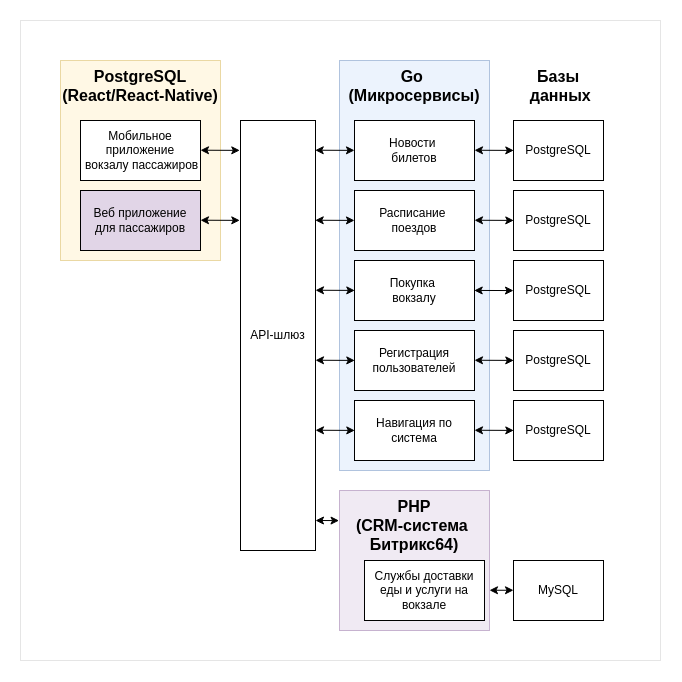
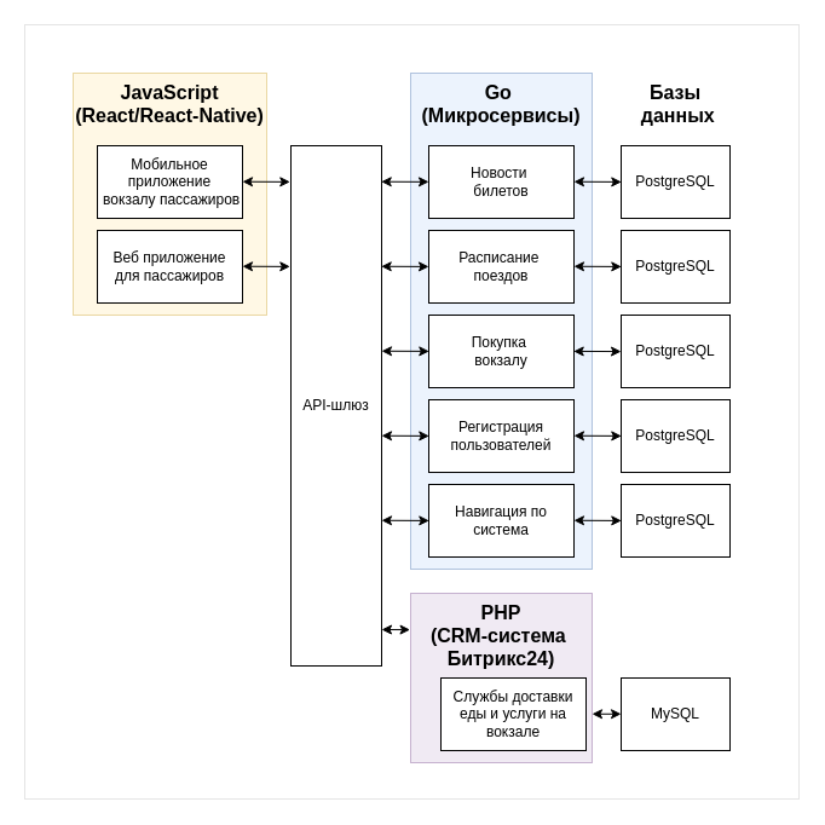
- <mxCell id="3" value="&lt;div&gt;&lt;font style=&quot;font-size: 16px;&quot;&gt;&lt;b&gt;PostgreSQL&lt;/b&gt;&lt;/font&gt;&lt;/div&gt;&lt;div&gt;&lt;font style=&quot;font-size: 16px;&quot;&gt;&lt;b style=&quot;background-color: transparent; color: light-dark(rgb(0, 0, 0), rgb(255, 255, 255));&quot;&gt;&lt;font style=&quot;&quot;&gt;(&lt;/font&gt;&lt;/b&gt;&lt;b style=&quot;color: light-dark(rgb(0, 0, 0), rgb(255, 255, 255)); background-color: transparent;&quot;&gt;&lt;font style=&quot;&quot;&gt;React/React-Native&lt;/font&gt;&lt;/b&gt;&lt;b style=&quot;background-color: transparent; color: light-dark(rgb(0, 0, 0), rgb(255, 255, 255));&quot;&gt;&lt;font style=&quot;&quot;&gt;)&lt;/font&gt;&lt;/b&gt;&lt;/font&gt;&lt;/div&gt;" style="rounded=0;whiteSpace=wrap;html=1;fillColor=#fff2cc;strokeColor=#d6b656;verticalAlign=top;horizontal=1;opacity=50;" parent="1" vertex="1"><mxGeometry x="60" y="60" width="160" height="200" as="geometry" /></mxCell>
+ <mxCell id="3" value="&lt;div&gt;&lt;font style=&quot;font-size: 16px;&quot;&gt;&lt;b&gt;JavaScript&lt;/b&gt;&lt;/font&gt;&lt;/div&gt;&lt;div&gt;&lt;font style=&quot;font-size: 16px;&quot;&gt;&lt;b style=&quot;background-color: transparent; color: light-dark(rgb(0, 0, 0), rgb(255, 255, 255));&quot;&gt;&lt;font style=&quot;&quot;&gt;(&lt;/font&gt;&lt;/b&gt;&lt;b style=&quot;color: light-dark(rgb(0, 0, 0), rgb(255, 255, 255)); background-color: transparent;&quot;&gt;&lt;font style=&quot;&quot;&gt;React/React-Native&lt;/font&gt;&lt;/b&gt;&lt;b style=&quot;background-color: transparent; color: light-dark(rgb(0, 0, 0), rgb(255, 255, 255));&quot;&gt;&lt;font style=&quot;&quot;&gt;)&lt;/font&gt;&lt;/b&gt;&lt;/font&gt;&lt;/div&gt;" style="rounded=0;whiteSpace=wrap;html=1;fillColor=#fff2cc;strokeColor=#d6b656;verticalAlign=top;horizontal=1;opacity=50;" parent="1" vertex="1"><mxGeometry x="60" y="60" width="160" height="200" as="geometry" /></mxCell>
- <mxCell id="12" value="Веб приложение&lt;div&gt;&lt;span style=&quot;background-color: transparent; color: light-dark(rgb(0, 0, 0), rgb(255, 255, 255));&quot;&gt;для пассажиров&lt;/span&gt;&lt;/div&gt;" style="rounded=0;whiteSpace=wrap;html=1;fillColor=#e1d5e7;" parent="1" vertex="1"><mxGeometry x="80" y="190" width="120" height="60" as="geometry" /></mxCell>
+ <mxCell id="12" value="Веб приложение&lt;div&gt;&lt;span style=&quot;background-color: transparent; color: light-dark(rgb(0, 0, 0), rgb(255, 255, 255));&quot;&gt;для пассажиров&lt;/span&gt;&lt;/div&gt;" style="rounded=0;whiteSpace=wrap;html=1;" parent="1" vertex="1"><mxGeometry x="80" y="190" width="120" height="60" as="geometry" /></mxCell>
- <mxCell id="5" value="&lt;span style=&quot;font-size: 16px;&quot;&gt;&lt;b&gt;PHP&lt;/b&gt;&lt;/span&gt;&lt;div&gt;&lt;span style=&quot;font-size: 16px;&quot;&gt;&lt;b&gt;(CRM-система&amp;nbsp;&lt;/b&gt;&lt;/span&gt;&lt;/div&gt;&lt;div&gt;&lt;span style=&quot;font-size: 16px;&quot;&gt;&lt;b&gt;Битрикс64)&lt;/b&gt;&lt;/span&gt;&lt;/div&gt;" style="rounded=0;whiteSpace=wrap;html=1;fillColor=#e1d5e7;strokeColor=#9673a6;verticalAlign=top;opacity=50;" parent="1" vertex="1"><mxGeometry x="339" y="490" width="150" height="140" as="geometry" /></mxCell>
+ <mxCell id="5" value="&lt;span style=&quot;font-size: 16px;&quot;&gt;&lt;b&gt;PHP&lt;/b&gt;&lt;/span&gt;&lt;div&gt;&lt;span style=&quot;font-size: 16px;&quot;&gt;&lt;b&gt;(CRM-система&amp;nbsp;&lt;/b&gt;&lt;/span&gt;&lt;/div&gt;&lt;div&gt;&lt;span style=&quot;font-size: 16px;&quot;&gt;&lt;b&gt;Битрикс24)&lt;/b&gt;&lt;/span&gt;&lt;/div&gt;" style="rounded=0;whiteSpace=wrap;html=1;fillColor=#e1d5e7;strokeColor=#9673a6;verticalAlign=top;opacity=50;" parent="1" vertex="1"><mxGeometry x="339" y="490" width="150" height="140" as="geometry" /></mxCell>
